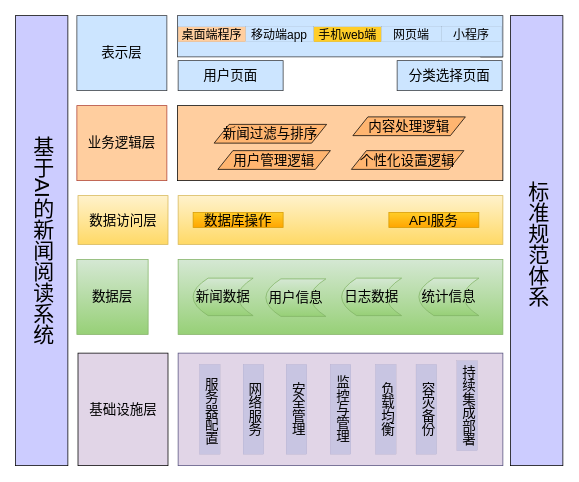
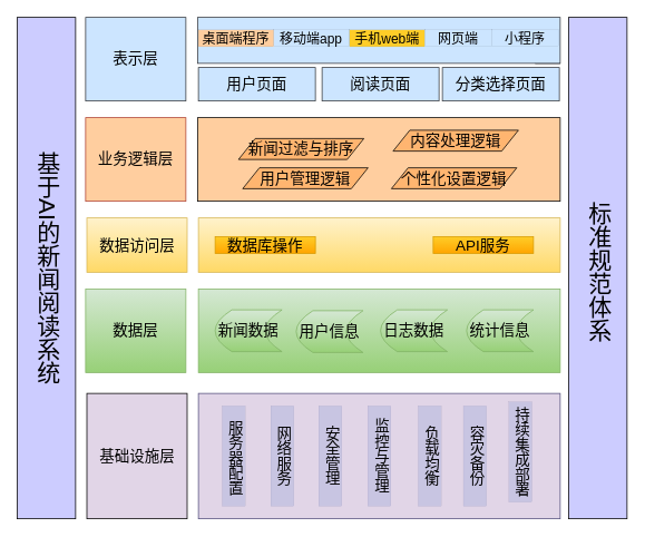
+ <mxCell id="17" value="阅读页面" style="rounded=0;whiteSpace=wrap;html=1;fontSize=18;fillColor=#cce5ff;strokeColor=#36393d;" vertex="1" parent="1"><mxGeometry x="385" y="80" width="140" height="40" as="geometry" /></mxCell>
- <mxCell id="6" value="数据层" style="rounded=0;whiteSpace=wrap;html=1;fontSize=18;fillColor=#d5e8d4;gradientColor=#97d077;strokeColor=#82b366;" vertex="1" parent="1"><mxGeometry x="102" y="345" width="95" height="100" as="geometry" /></mxCell>
+ <mxCell id="6" value="数据层" style="rounded=0;whiteSpace=wrap;html=1;fontSize=18;fillColor=#d5e8d4;gradientColor=#97d077;strokeColor=#82b366;" vertex="1" parent="1"><mxGeometry x="102" y="345" width="120" height="100" as="geometry" /></mxCell>
